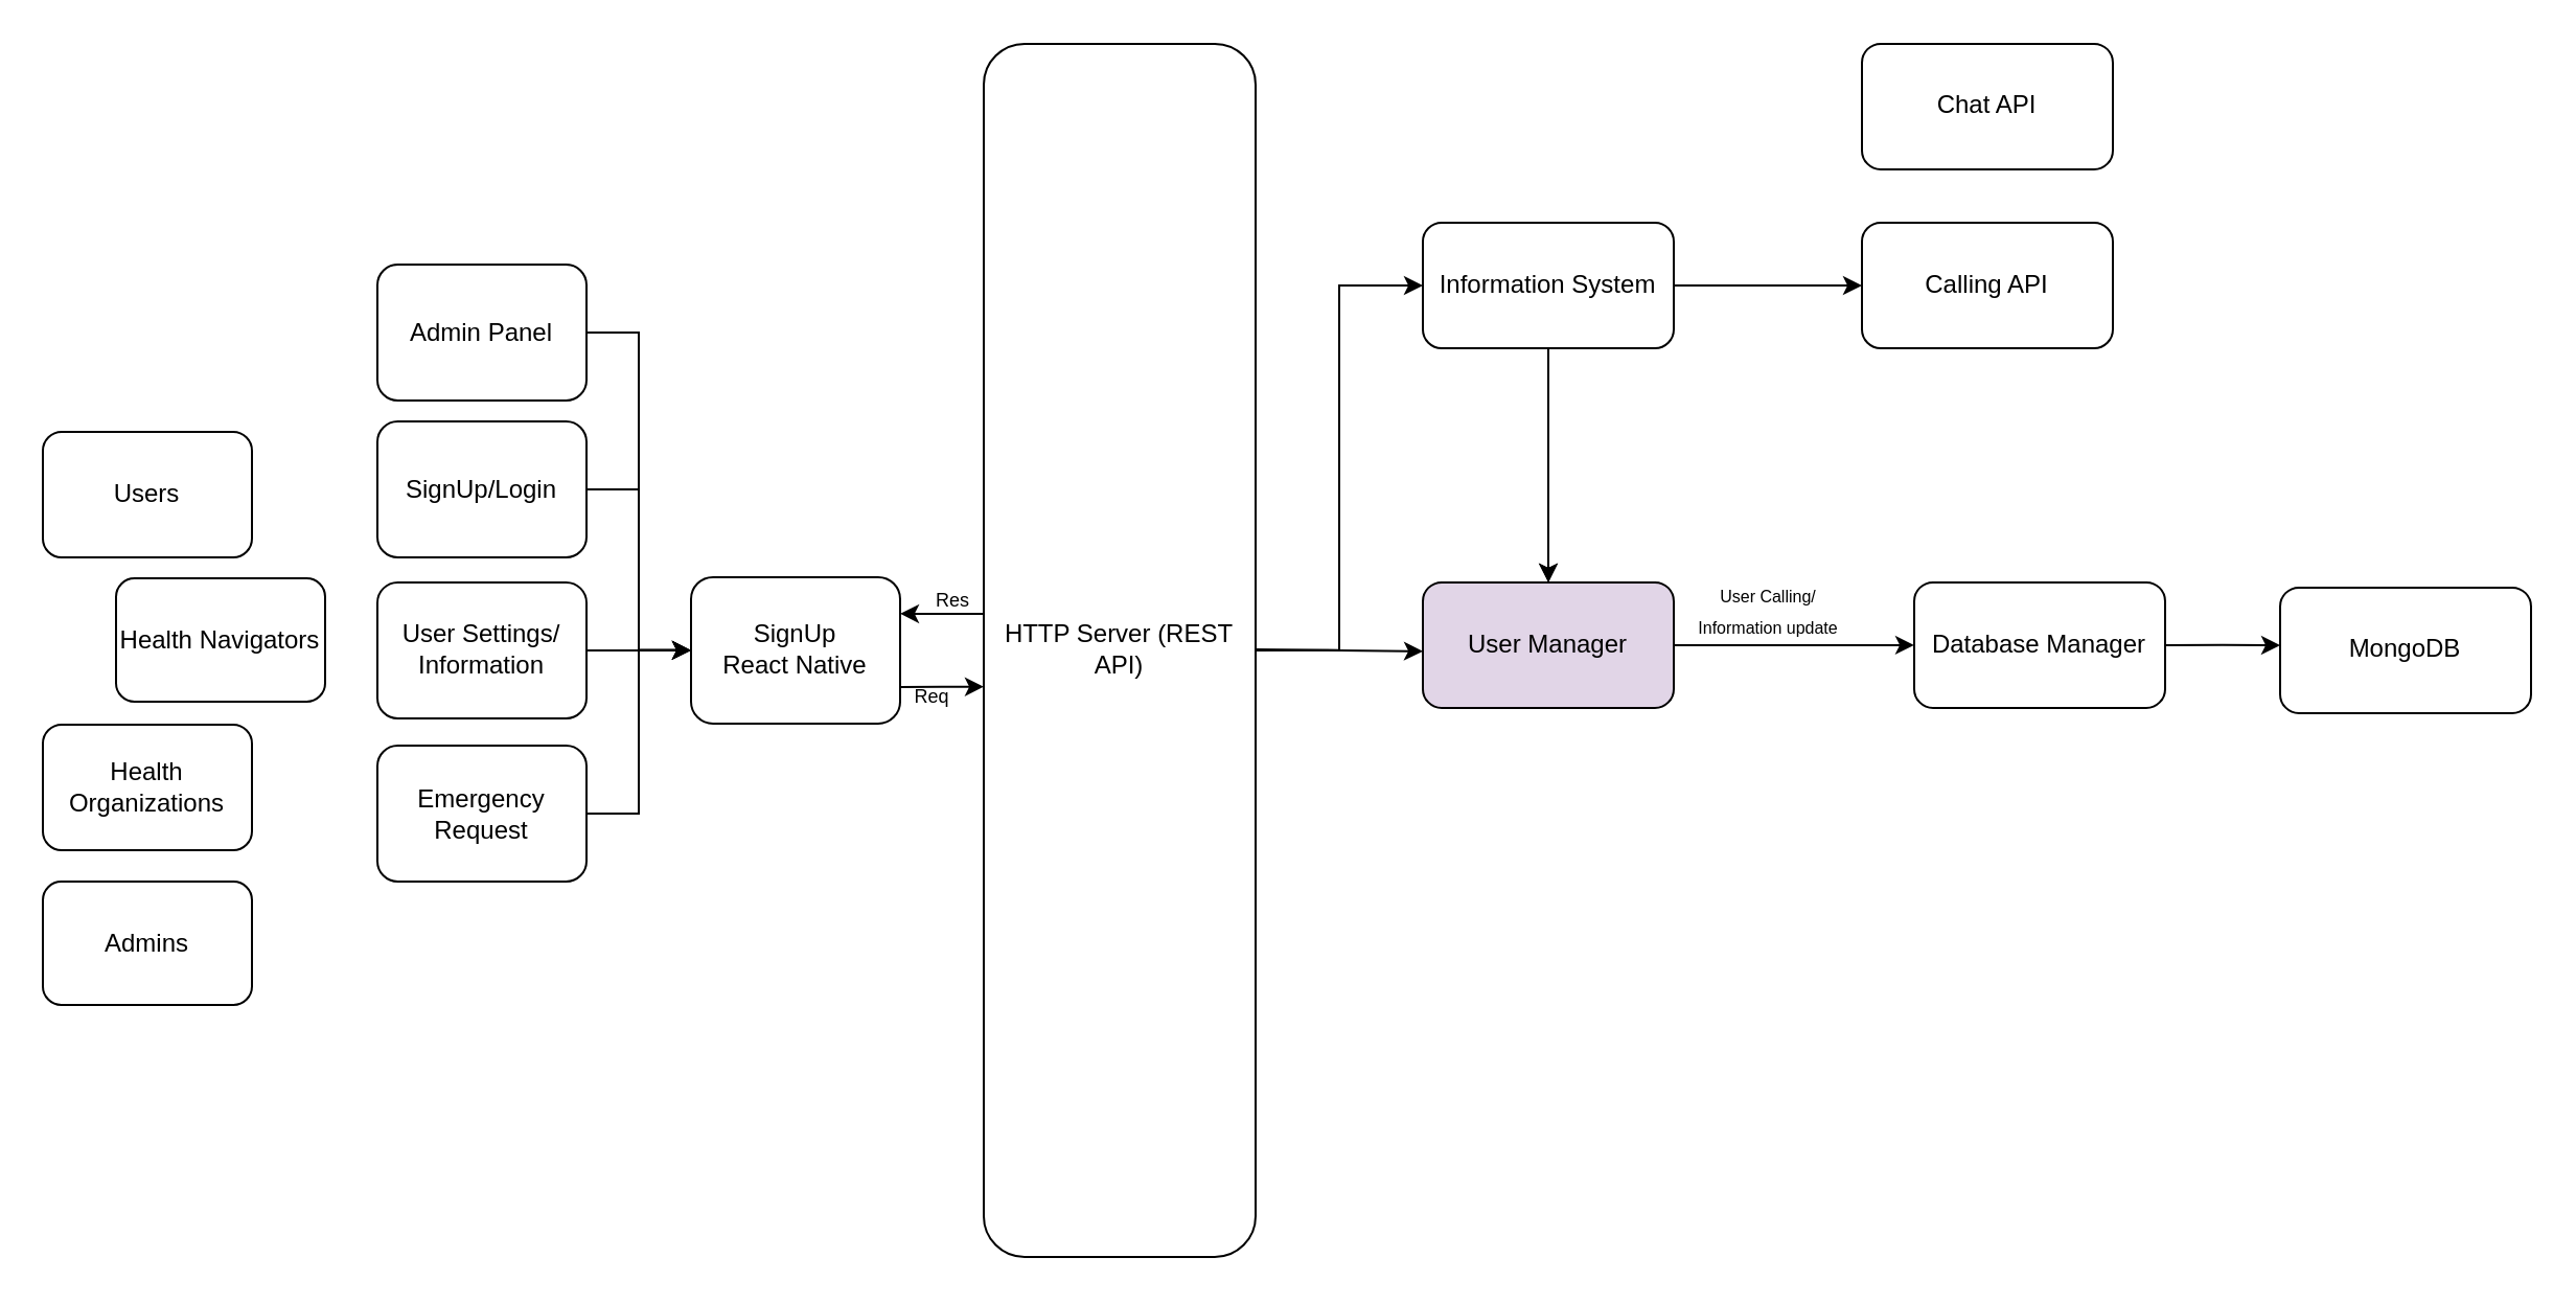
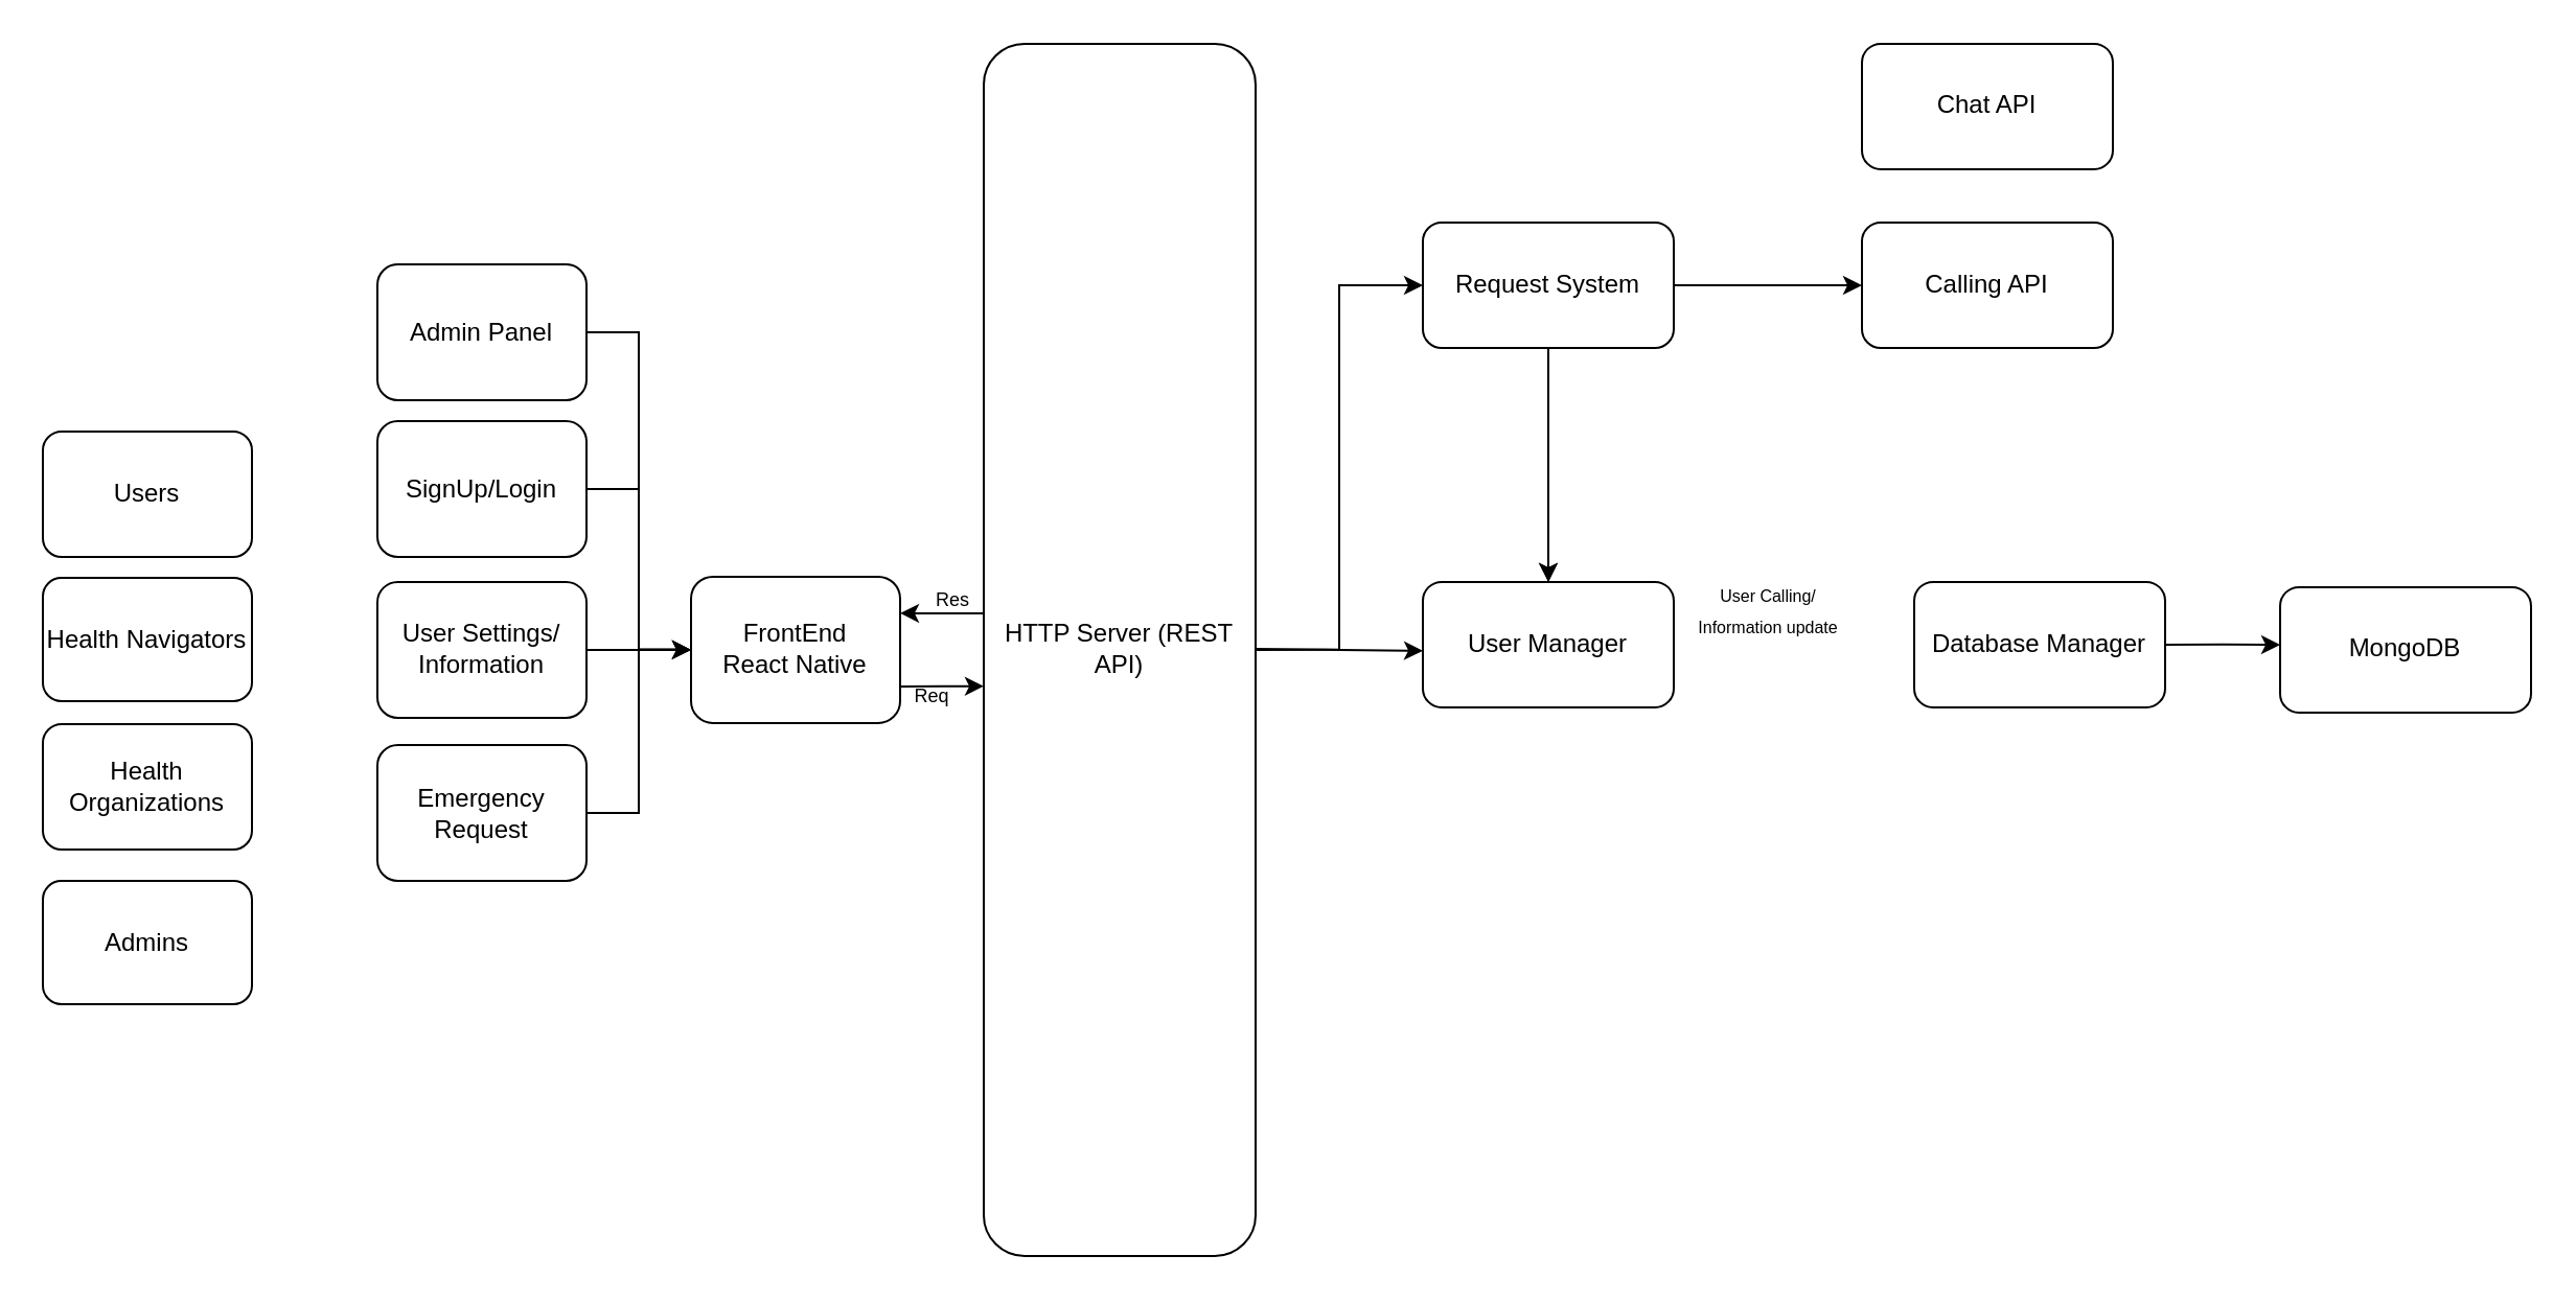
- <mxCell id="22" value="Information System" style="rounded=1;whiteSpace=wrap;html=1;" parent="1" vertex="1"><mxGeometry x="680" y="106" width="120" height="60" as="geometry" /></mxCell>
+ <mxCell id="22" value="Request System" style="rounded=1;whiteSpace=wrap;html=1;" parent="1" vertex="1"><mxGeometry x="680" y="106" width="120" height="60" as="geometry" /></mxCell>
- <mxCell id="4" value="Health Navigators" style="rounded=1;whiteSpace=wrap;html=1;" parent="1" vertex="1"><mxGeometry x="55" y="276" width="100" height="59" as="geometry" /></mxCell>
+ <mxCell id="4" value="Health Navigators" style="rounded=1;whiteSpace=wrap;html=1;" parent="1" vertex="1"><mxGeometry x="20" y="276" width="100" height="59" as="geometry" /></mxCell>
- <mxCell id="19" value="User Manager" style="rounded=1;whiteSpace=wrap;html=1;fillColor=#e1d5e7;" parent="1" vertex="1"><mxGeometry x="680" y="277.94" width="120" height="60" as="geometry" /></mxCell>
+ <mxCell id="19" value="User Manager" style="rounded=1;whiteSpace=wrap;html=1;" parent="1" vertex="1"><mxGeometry x="680" y="277.94" width="120" height="60" as="geometry" /></mxCell>
- <mxCell id="18" style="edgeStyle=orthogonalEdgeStyle;rounded=0;orthogonalLoop=1;jettySize=auto;html=1;exitX=1;exitY=0.5;exitDx=0;exitDy=0;entryX=0;entryY=0.5;entryDx=0;entryDy=0;" parent="1" source="19" target="25" edge="1"><mxGeometry relative="1" as="geometry" /></mxCell>
- <mxCell id="2" value="SignUp&lt;div&gt;React Native&lt;/div&gt;" style="rounded=1;whiteSpace=wrap;html=1;" parent="1" vertex="1"><mxGeometry x="330" y="275.44" width="100" height="70" as="geometry" /></mxCell>
+ <mxCell id="2" value="FrontEnd&lt;div&gt;React Native&lt;/div&gt;" style="rounded=1;whiteSpace=wrap;html=1;" parent="1" vertex="1"><mxGeometry x="330" y="275.44" width="100" height="70" as="geometry" /></mxCell>
